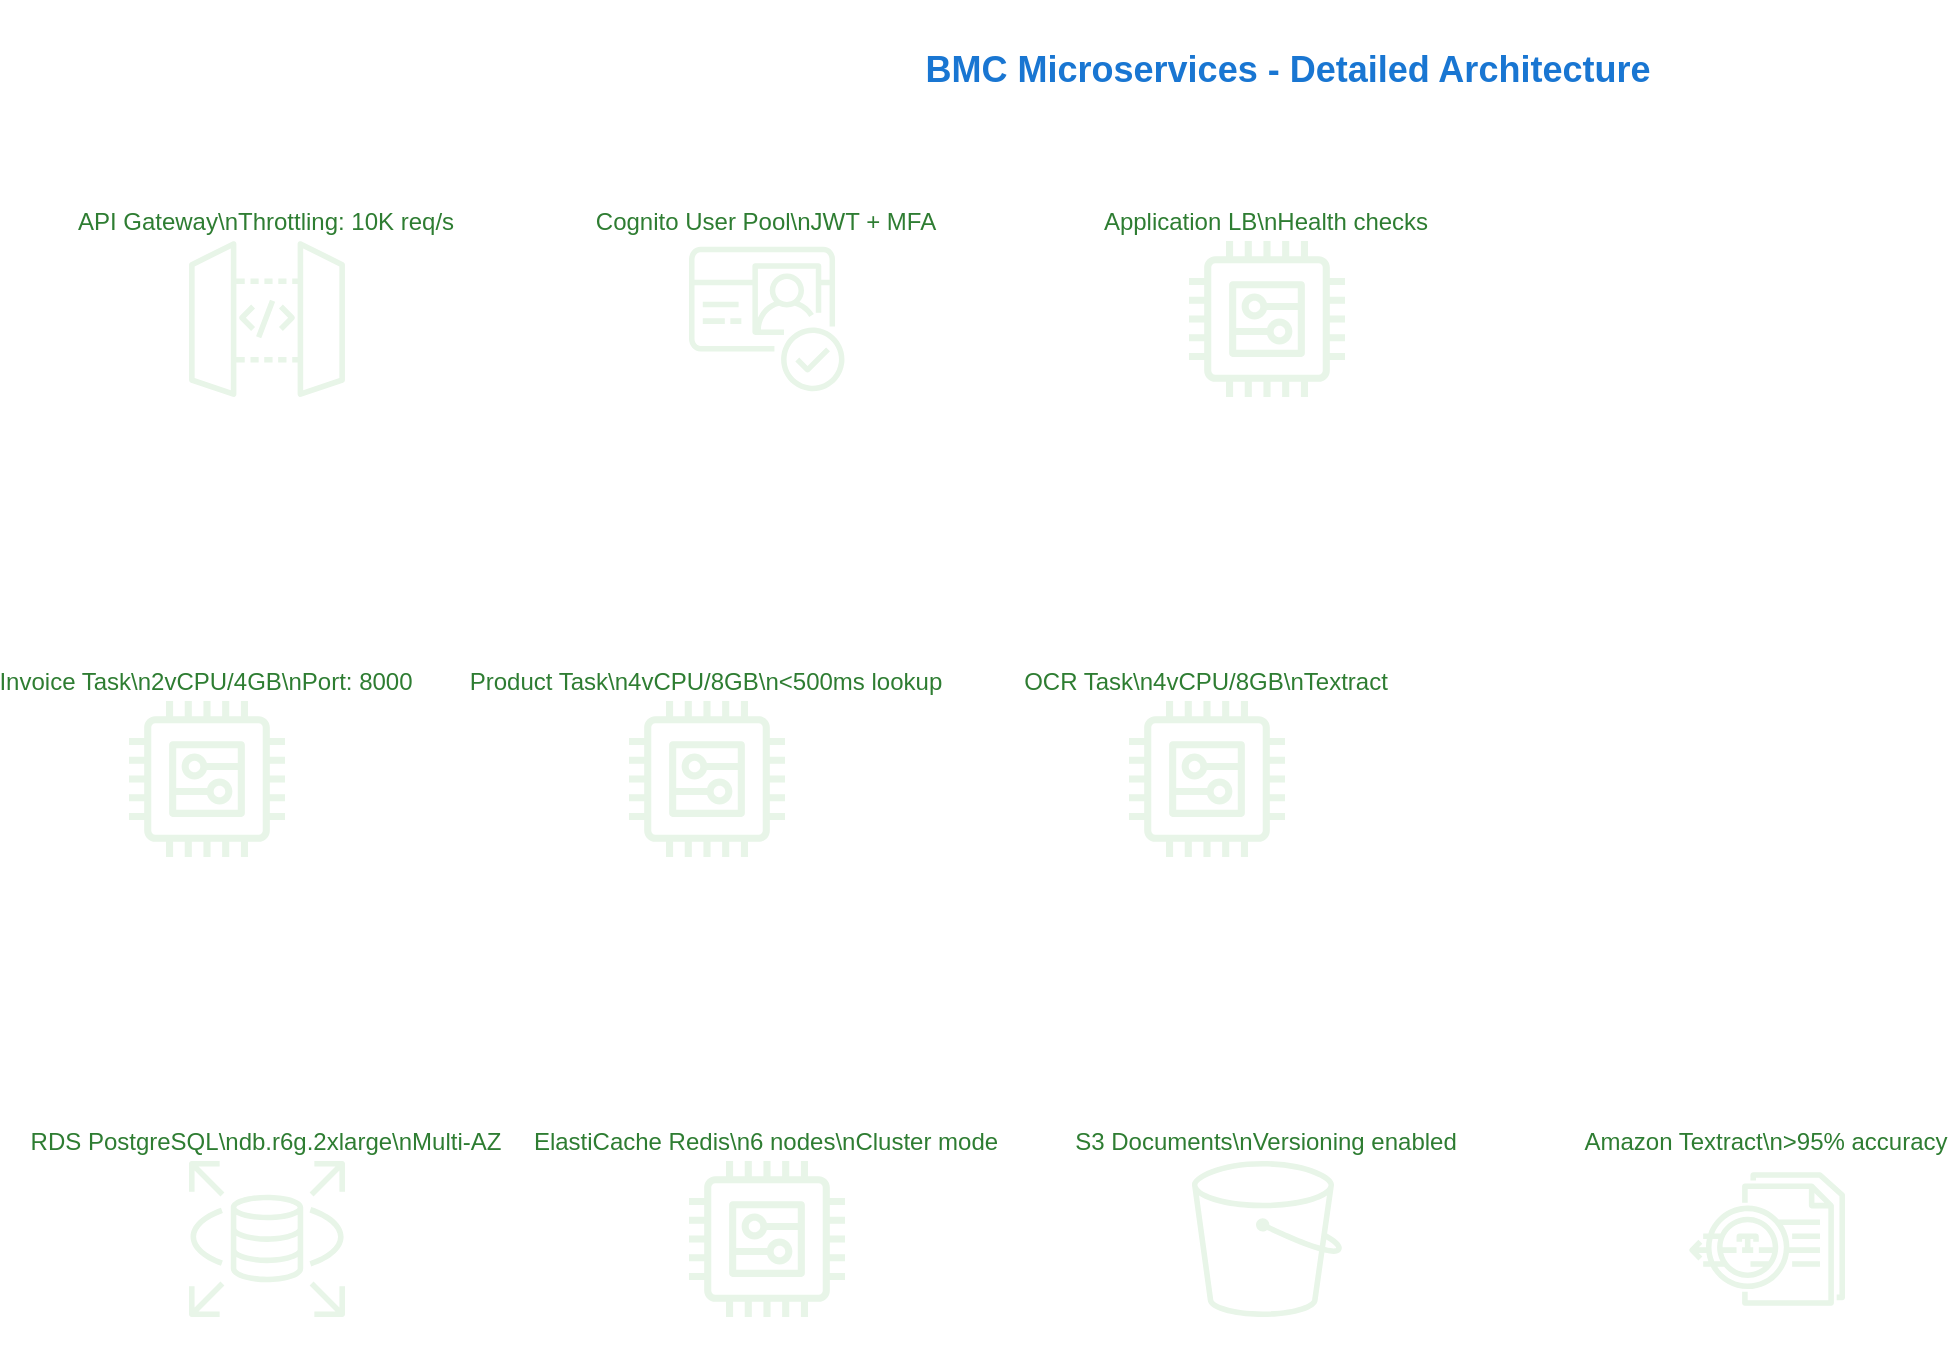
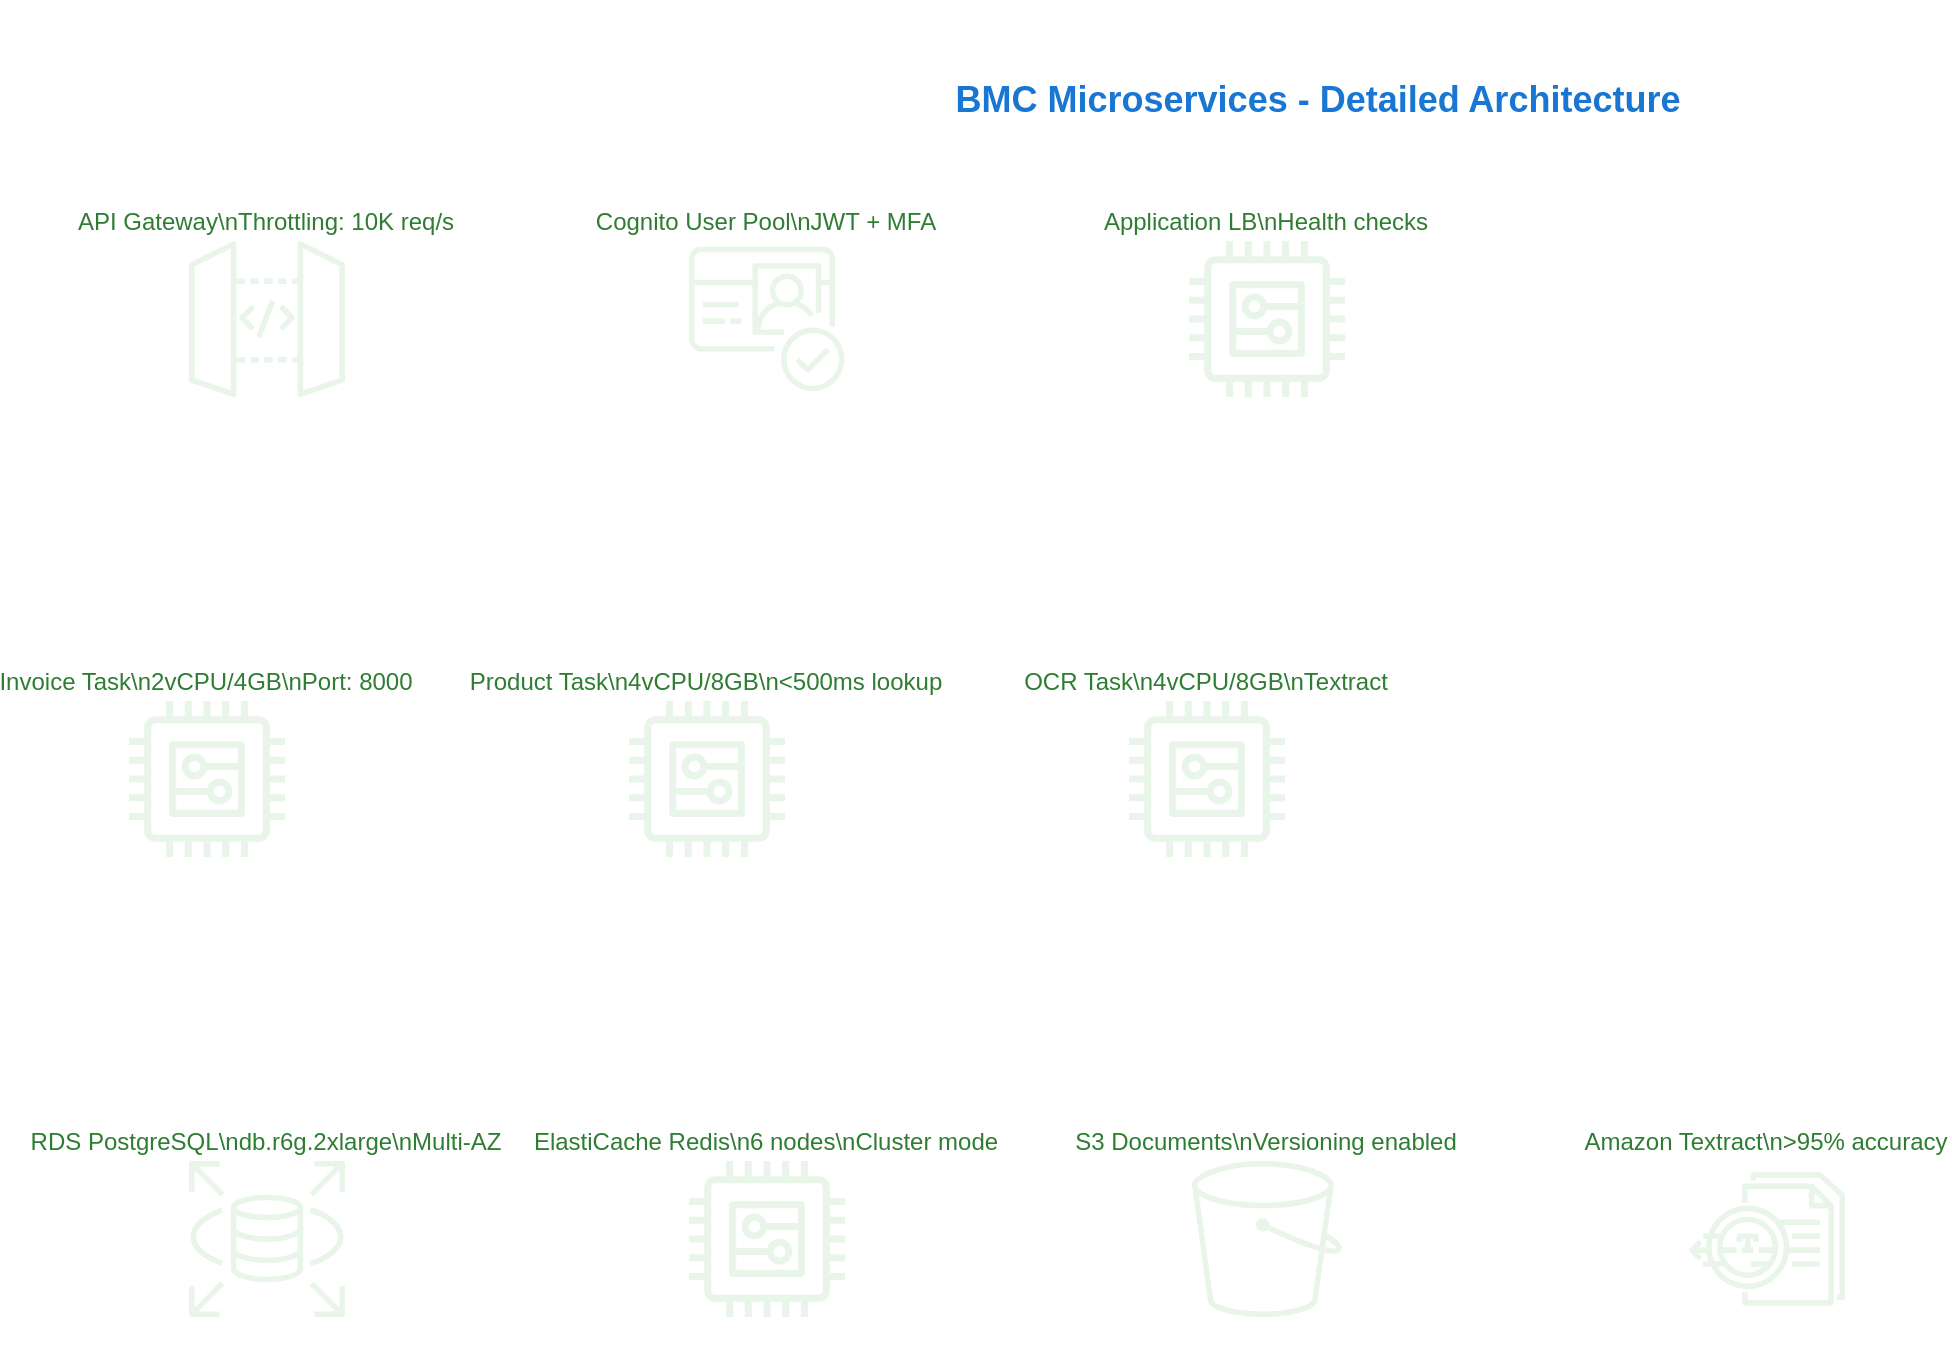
- <mxCell id="2" value="BMC Microservices - Detailed Architecture" style="text;html=1;strokeColor=none;fillColor=none;align=center;verticalAlign=middle;whiteSpace=wrap;rounded=0;fontSize=18;fontStyle=1;fontColor=#1976D2;" vertex="1" parent="1"><mxGeometry x="300" y="20" width="600" height="30" as="geometry" /></mxCell>
+ <mxCell id="2" value="BMC Microservices - Detailed Architecture" style="text;html=1;strokeColor=none;fillColor=none;align=center;verticalAlign=middle;whiteSpace=wrap;rounded=0;fontSize=18;fontStyle=1;fontColor=#1976D2;" vertex="1" parent="1"><mxGeometry x="315" y="35" width="600" height="30" as="geometry" /></mxCell>
